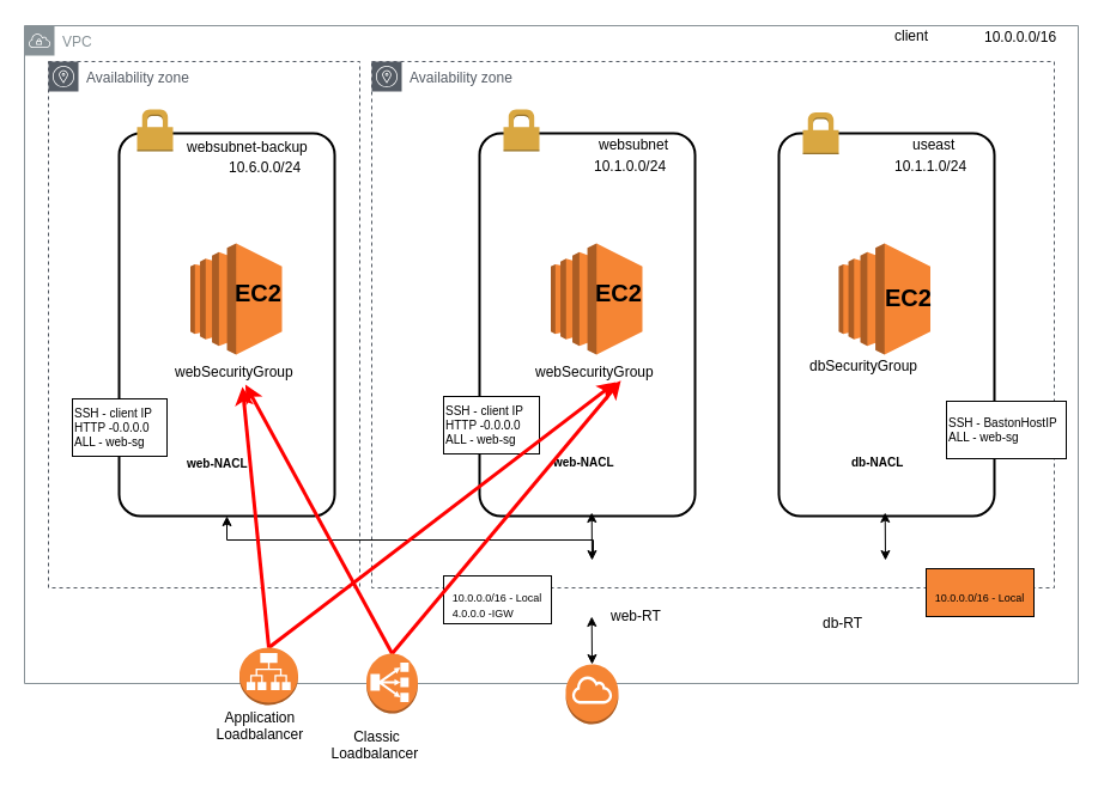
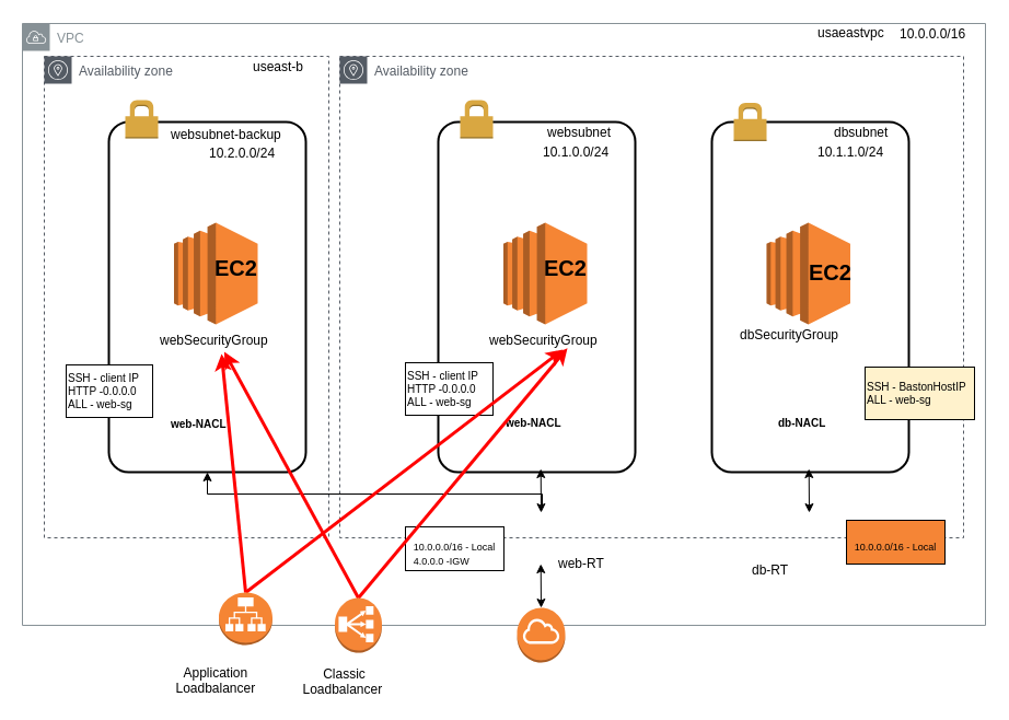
- <mxCell id="16" value="client" style="text;html=1;resizable=0;points=[];autosize=1;align=left;verticalAlign=top;spacingTop=-4;" parent="1" vertex="1"><mxGeometry x="745" y="20" width="80" height="20" as="geometry" /></mxCell>
+ <mxCell id="16" value="usaeastvpc" style="text;html=1;resizable=0;points=[];autosize=1;align=left;verticalAlign=top;spacingTop=-4;" parent="1" vertex="1"><mxGeometry x="745" y="20" width="80" height="20" as="geometry" /></mxCell>
+ <mxCell id="49" value="useast-b" style="text;html=1;resizable=0;points=[];autosize=1;align=left;verticalAlign=top;spacingTop=-4;" parent="1" vertex="1"><mxGeometry x="229" y="51" width="60" height="20" as="geometry" /></mxCell>
- <mxCell id="18" value="useast" style="text;html=1;resizable=0;points=[];autosize=1;align=left;verticalAlign=top;spacingTop=-4;" parent="1" vertex="1"><mxGeometry x="760" y="111" width="60" height="20" as="geometry" /></mxCell>
+ <mxCell id="18" value="dbsubnet" style="text;html=1;resizable=0;points=[];autosize=1;align=left;verticalAlign=top;spacingTop=-4;" parent="1" vertex="1"><mxGeometry x="760" y="111" width="60" height="20" as="geometry" /></mxCell>
- <mxCell id="44" value="10.6.0.0/24" style="text;html=1;resizable=0;points=[];autosize=1;align=left;verticalAlign=top;spacingTop=-4;" parent="1" vertex="1"><mxGeometry x="189" y="130" width="80" height="20" as="geometry" /></mxCell>
+ <mxCell id="44" value="10.2.0.0/24" style="text;html=1;resizable=0;points=[];autosize=1;align=left;verticalAlign=top;spacingTop=-4;" parent="1" vertex="1"><mxGeometry x="189" y="130" width="80" height="20" as="geometry" /></mxCell>
- <mxCell id="59" value="&lt;div style=&quot;text-align: left ; font-size: 10px&quot;&gt;&lt;font style=&quot;font-size: 10px&quot;&gt;SSH - BastonHostIP&lt;/font&gt;&lt;/div&gt;&lt;div style=&quot;text-align: left ; font-size: 10px&quot;&gt;&lt;span&gt;ALL - web-sg&lt;/span&gt;&lt;br&gt;&lt;/div&gt;" style="rounded=0;whiteSpace=wrap;html=1;fontSize=20;align=left;" vertex="1" parent="1"><mxGeometry x="790" y="335" width="100" height="48" as="geometry" /></mxCell>
+ <mxCell id="59" value="&lt;div style=&quot;text-align: left ; font-size: 10px&quot;&gt;&lt;font style=&quot;font-size: 10px&quot;&gt;SSH - BastonHostIP&lt;/font&gt;&lt;/div&gt;&lt;div style=&quot;text-align: left ; font-size: 10px&quot;&gt;&lt;span&gt;ALL - web-sg&lt;/span&gt;&lt;br&gt;&lt;/div&gt;" style="rounded=0;whiteSpace=wrap;html=1;fontSize=20;align=left;fillColor=#fff2cc;" vertex="1" parent="1"><mxGeometry x="790" y="335" width="100" height="48" as="geometry" /></mxCell>
- <mxCell id="58" value="Application&amp;nbsp;&lt;br&gt;Loadbalancer&amp;nbsp;" style="text;html=1;resizable=0;points=[];autosize=1;align=center;verticalAlign=top;spacingTop=-4;" parent="1" vertex="1"><mxGeometry x="172.5" y="590" width="90" height="30" as="geometry" /></mxCell>
+ <mxCell id="58" value="Application&amp;nbsp;&lt;br&gt;Loadbalancer&amp;nbsp;" style="text;html=1;resizable=0;points=[];autosize=1;align=center;verticalAlign=top;spacingTop=-4;" parent="1" vertex="1"><mxGeometry x="152.5" y="605" width="90" height="30" as="geometry" /></mxCell>
